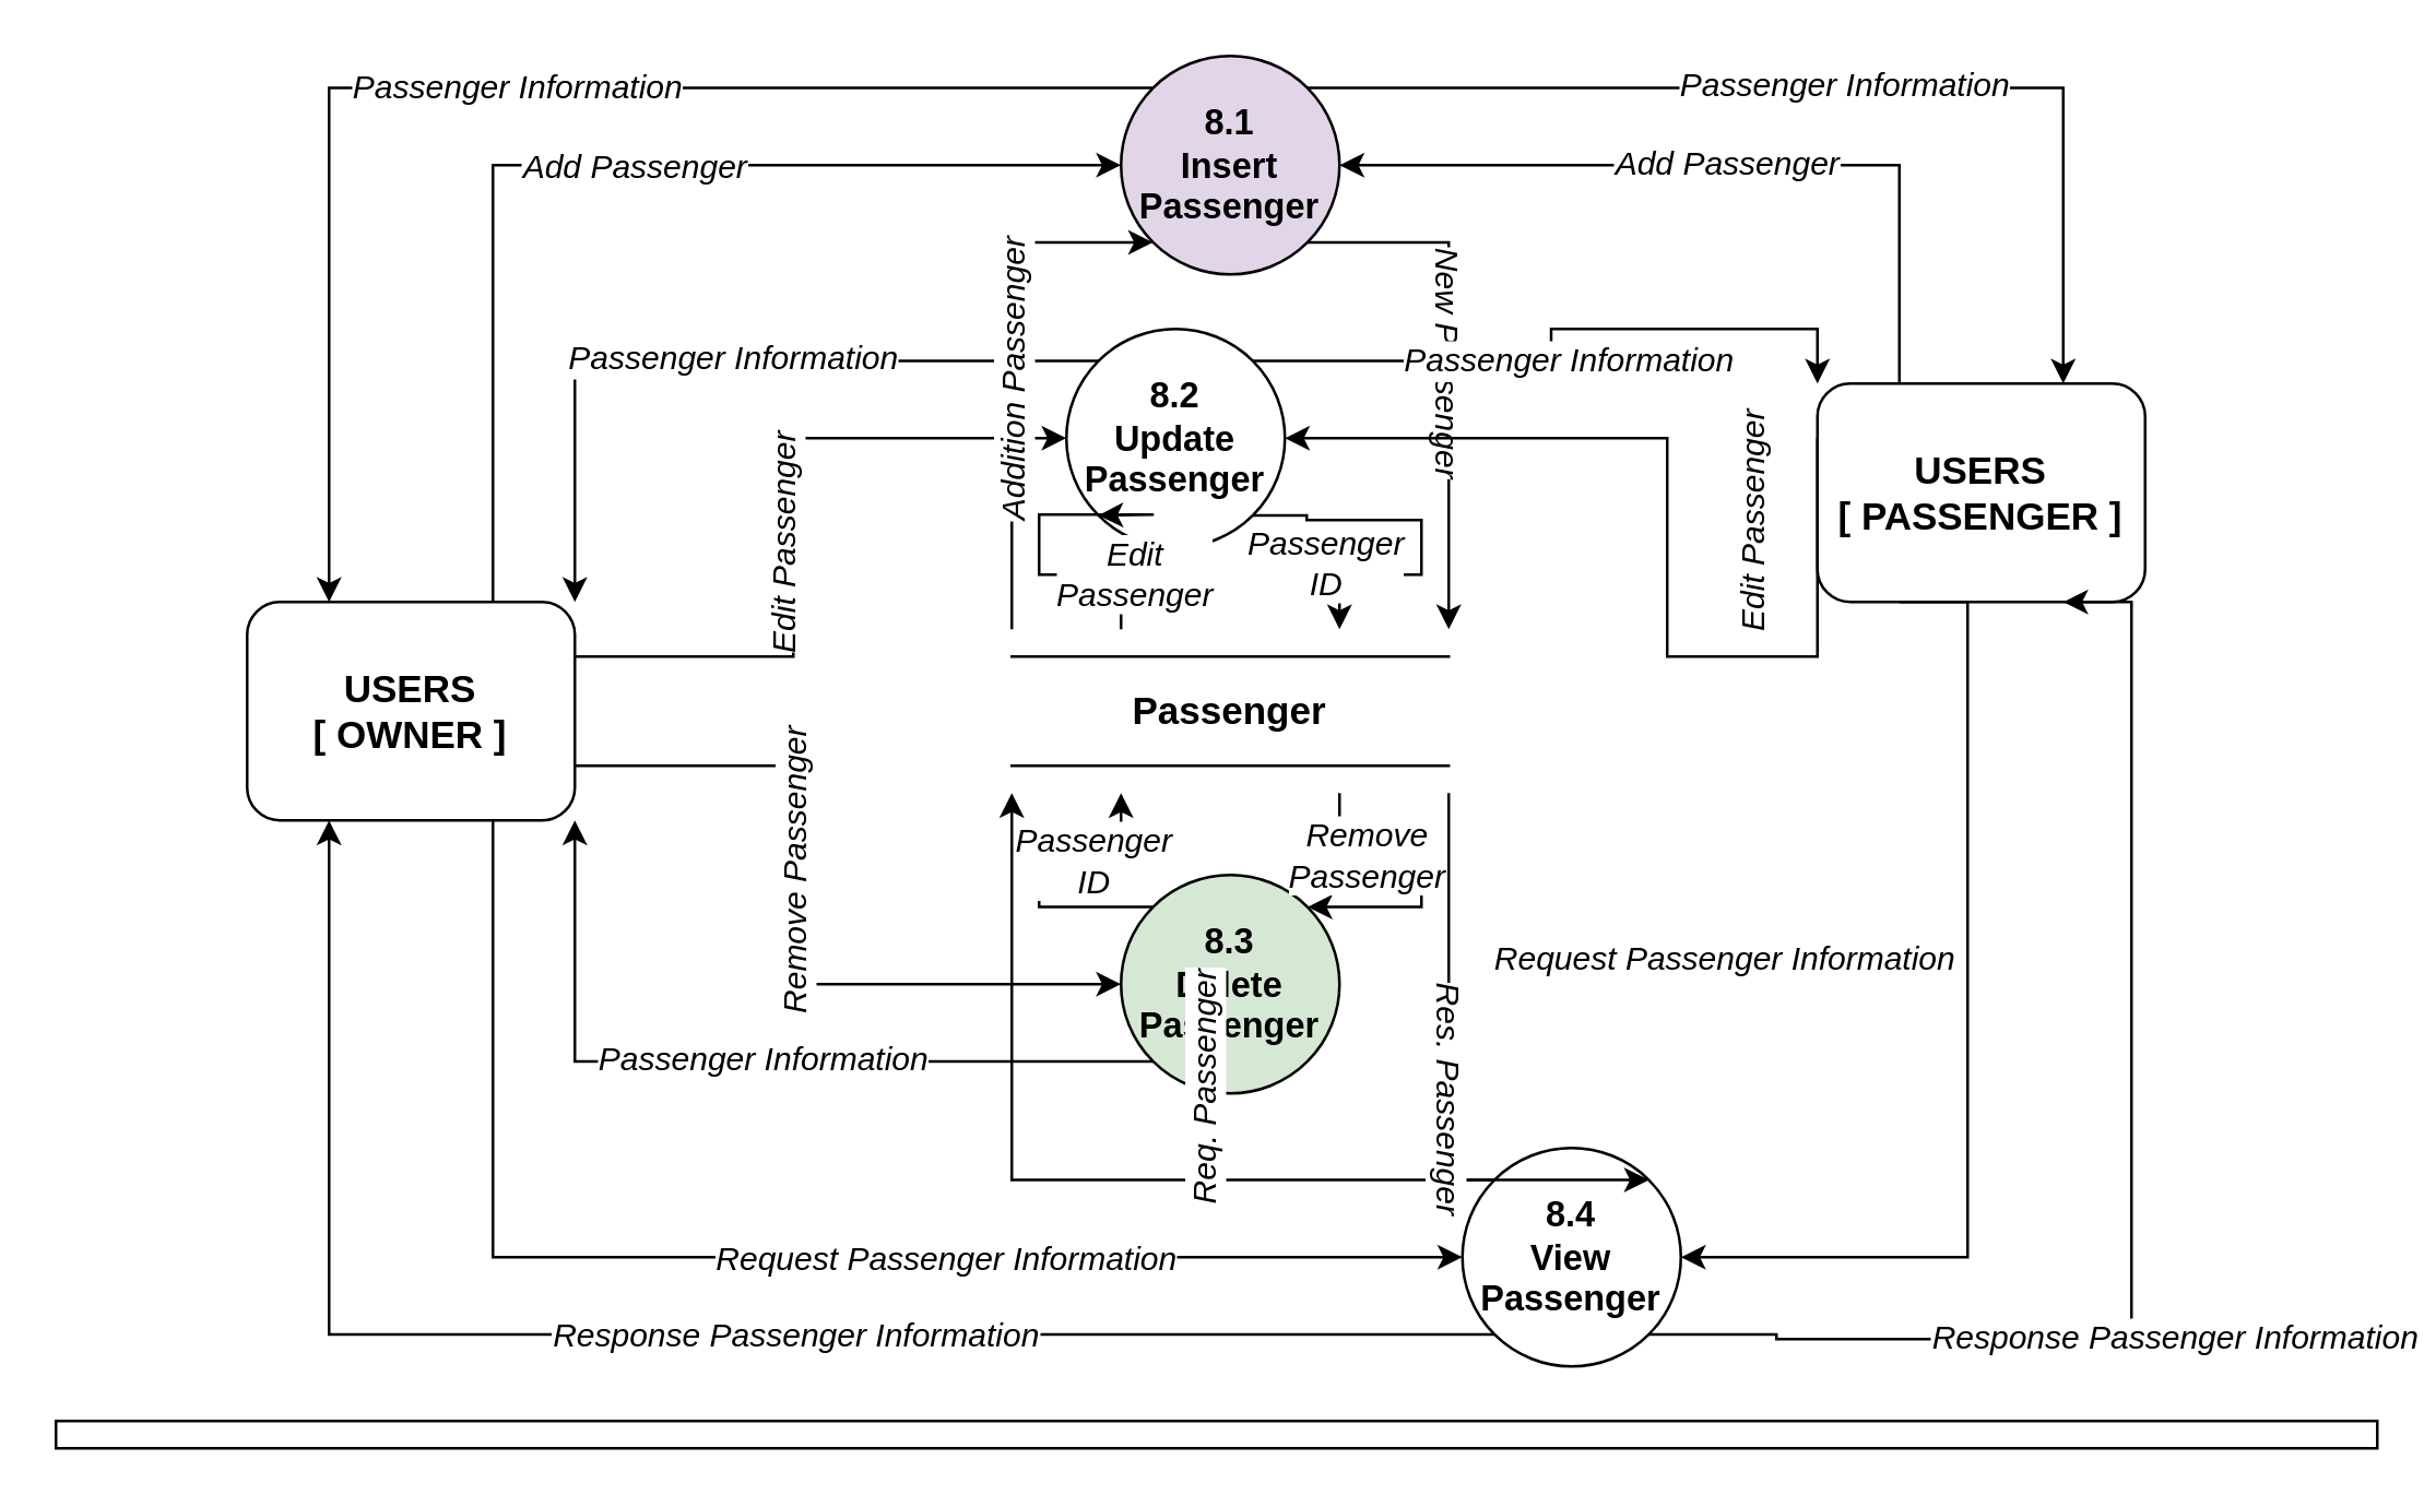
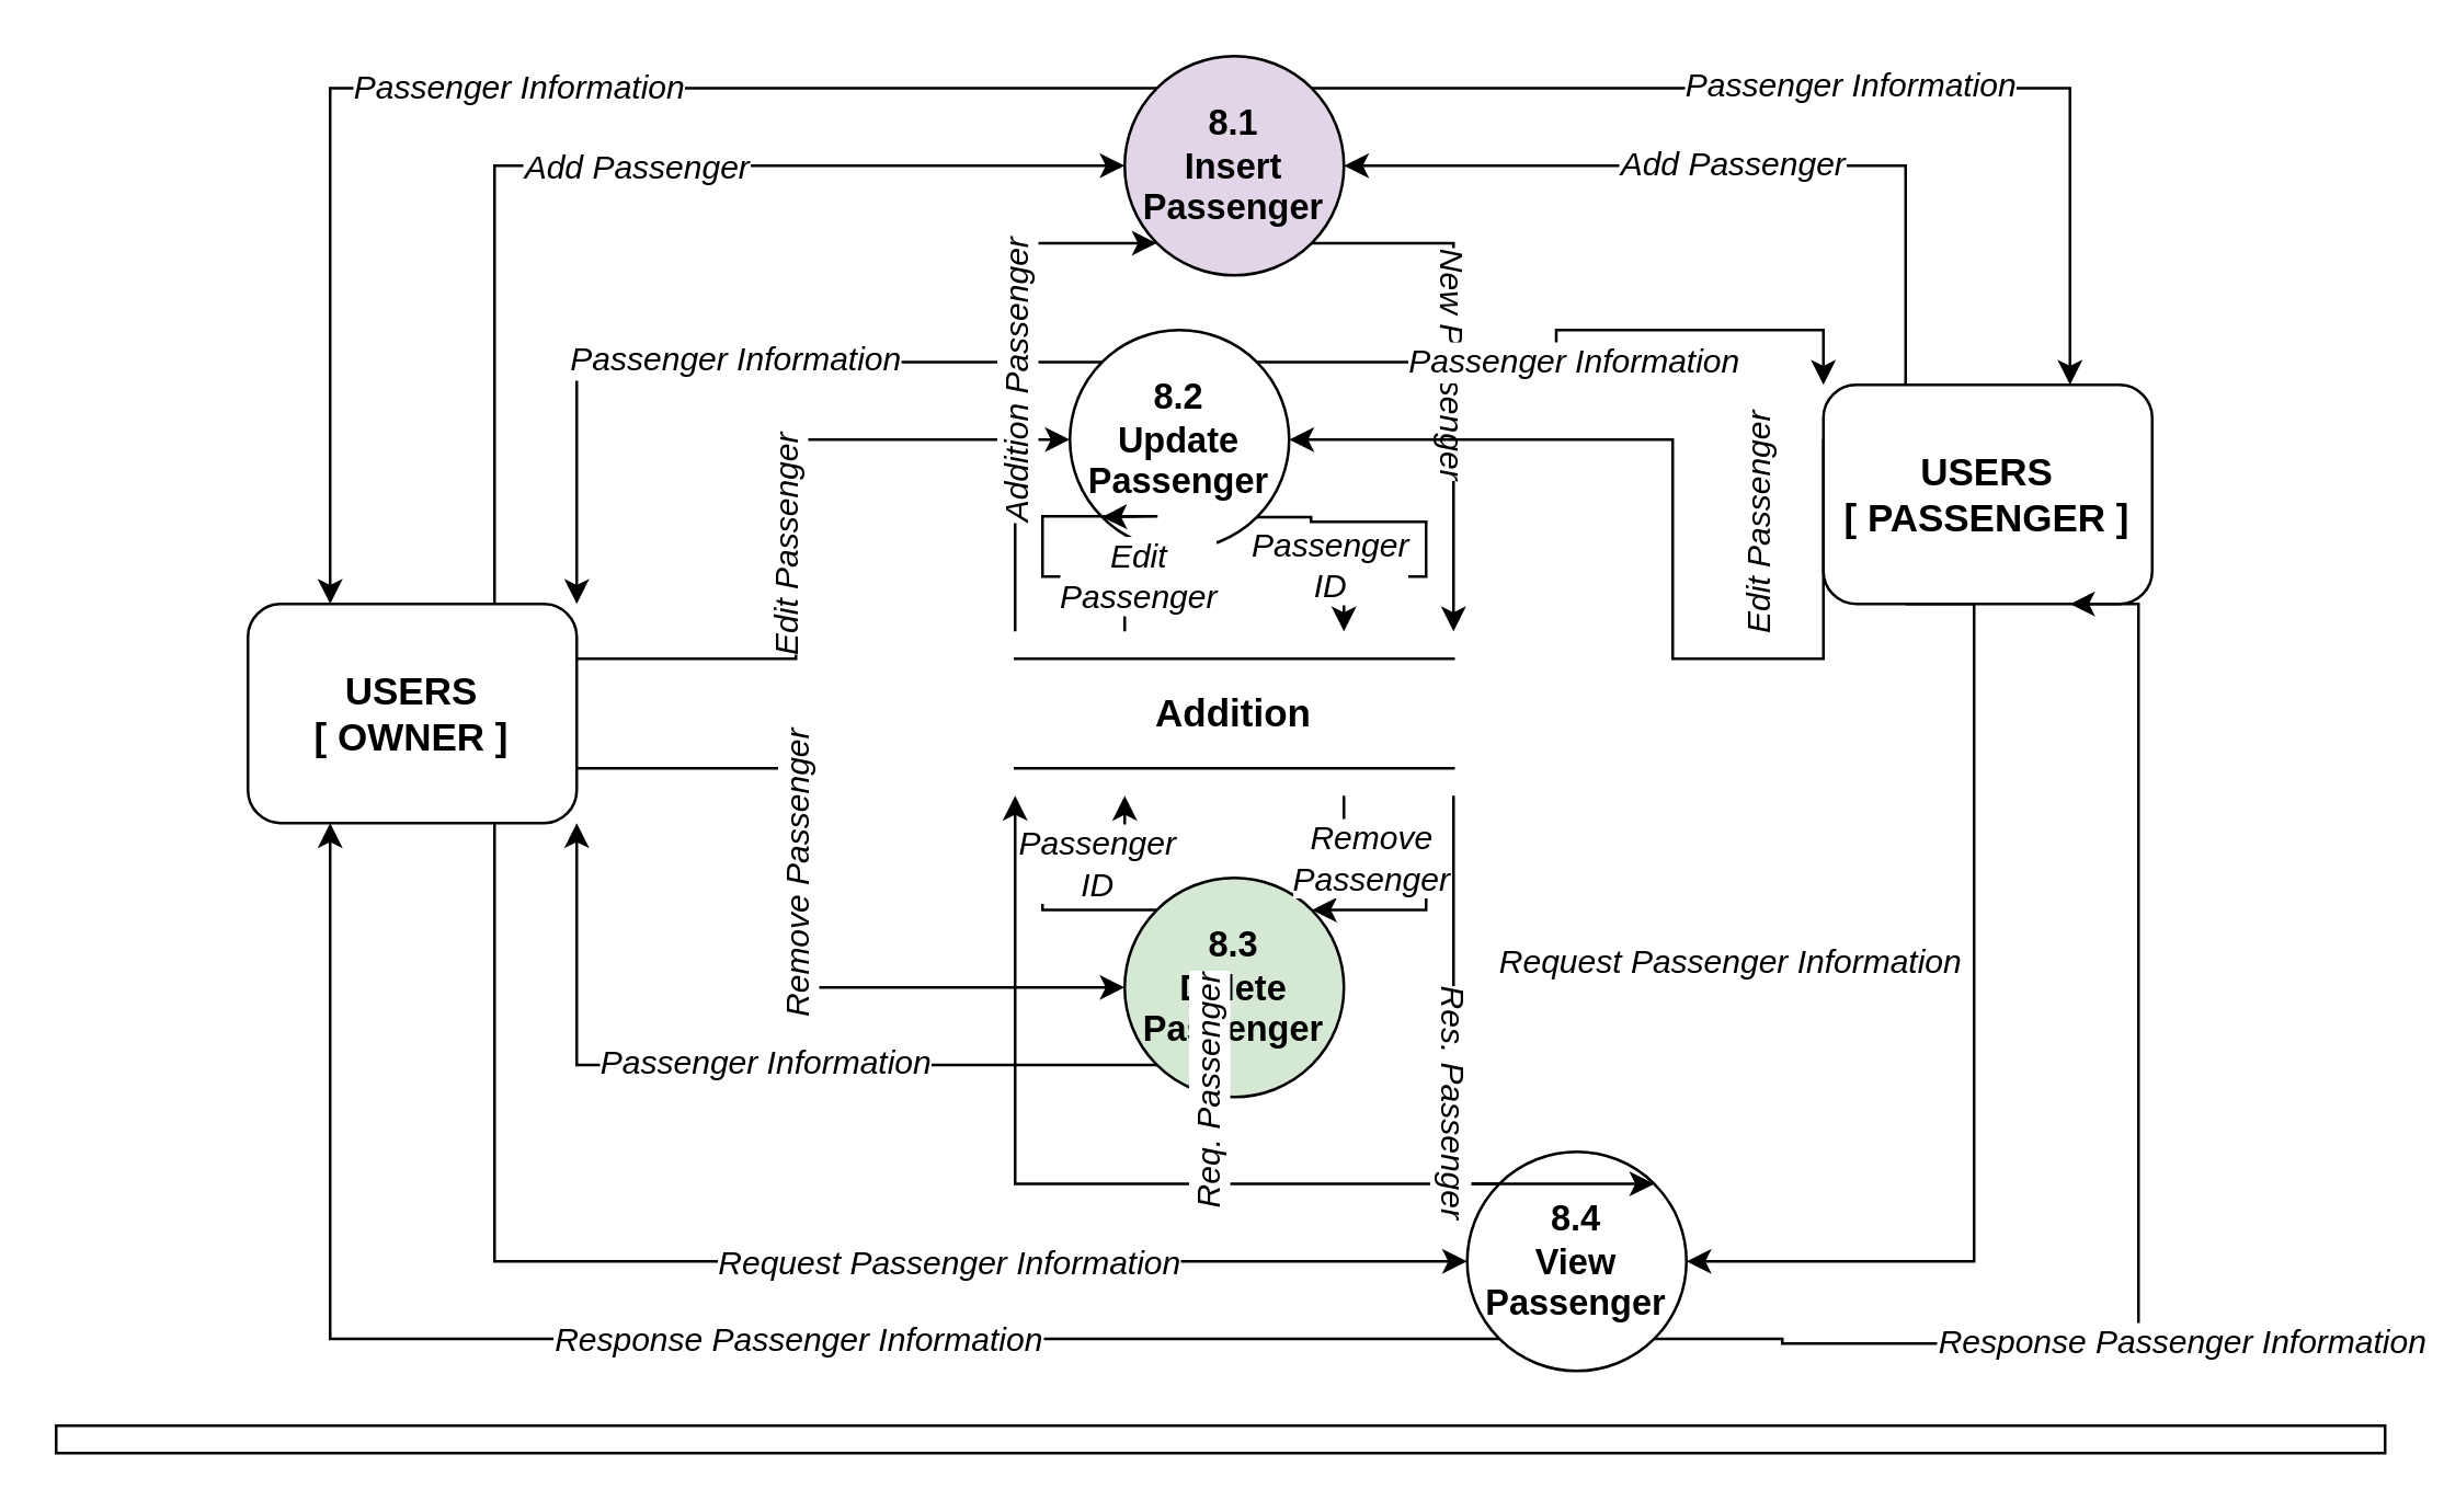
- <mxCell id="45" value="Passenger" style="html=1;dashed=0;whiteSpace=wrap;shape=partialRectangle;right=0;left=0;fontSize=14;fontStyle=1" parent="1" vertex="1"><mxGeometry x="370" y="240" width="160" height="40" as="geometry" /></mxCell>
+ <mxCell id="45" value="Addition" style="html=1;dashed=0;whiteSpace=wrap;shape=partialRectangle;right=0;left=0;fontSize=14;fontStyle=1" parent="1" vertex="1"><mxGeometry x="370" y="240" width="160" height="40" as="geometry" /></mxCell>
